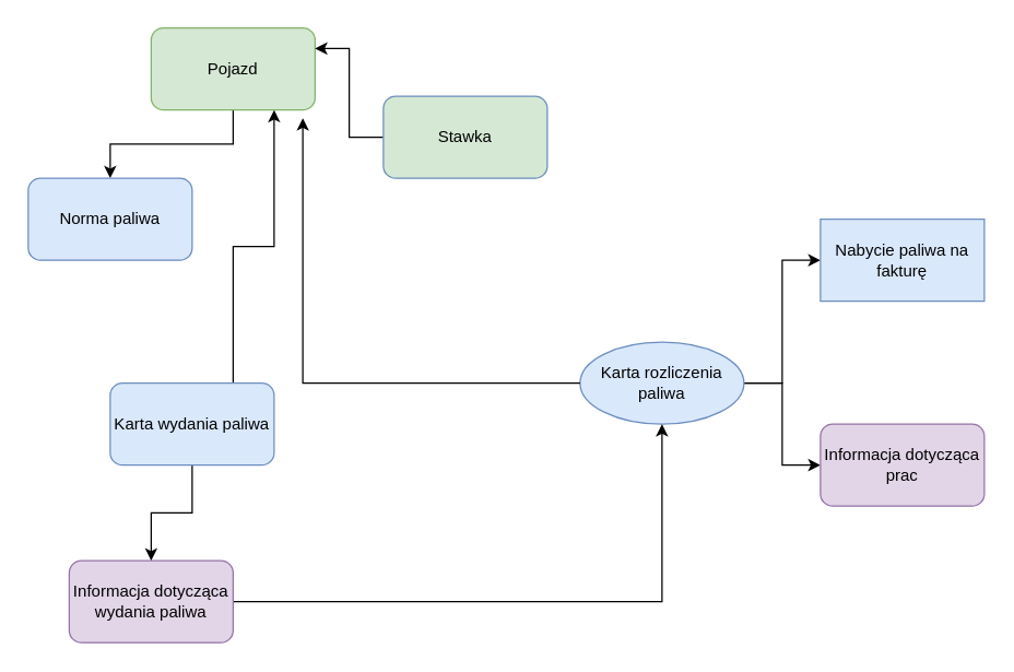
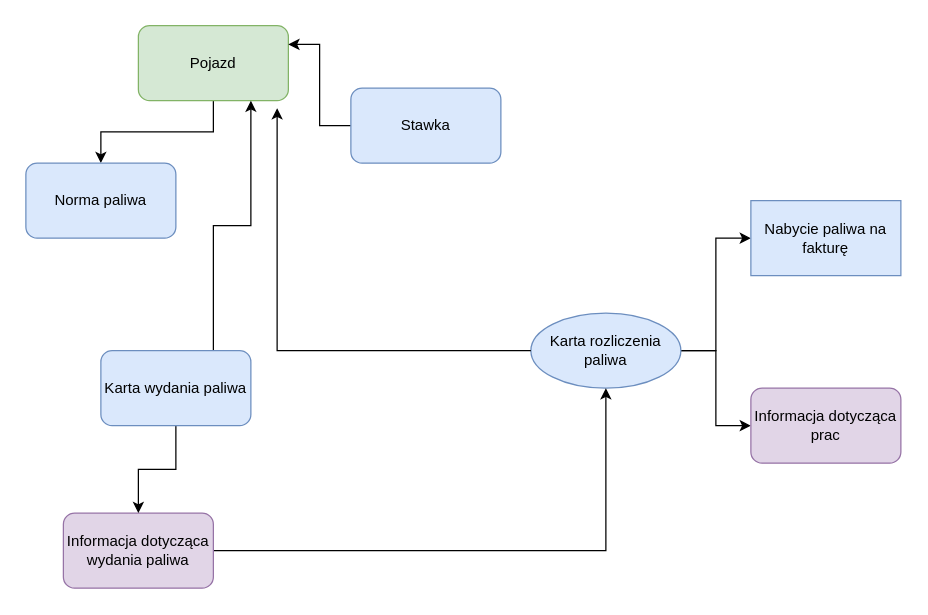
- <mxCell id="8" value="Stawka" style="rounded=1;whiteSpace=wrap;html=1;fillColor=#d5e8d4;strokeColor=#6c8ebf;" vertex="1" parent="1"><mxGeometry x="280" y="70" width="120" height="60" as="geometry" /></mxCell>
+ <mxCell id="8" value="Stawka" style="rounded=1;whiteSpace=wrap;html=1;fillColor=#dae8fc;strokeColor=#6c8ebf;" vertex="1" parent="1"><mxGeometry x="280" y="70" width="120" height="60" as="geometry" /></mxCell>
